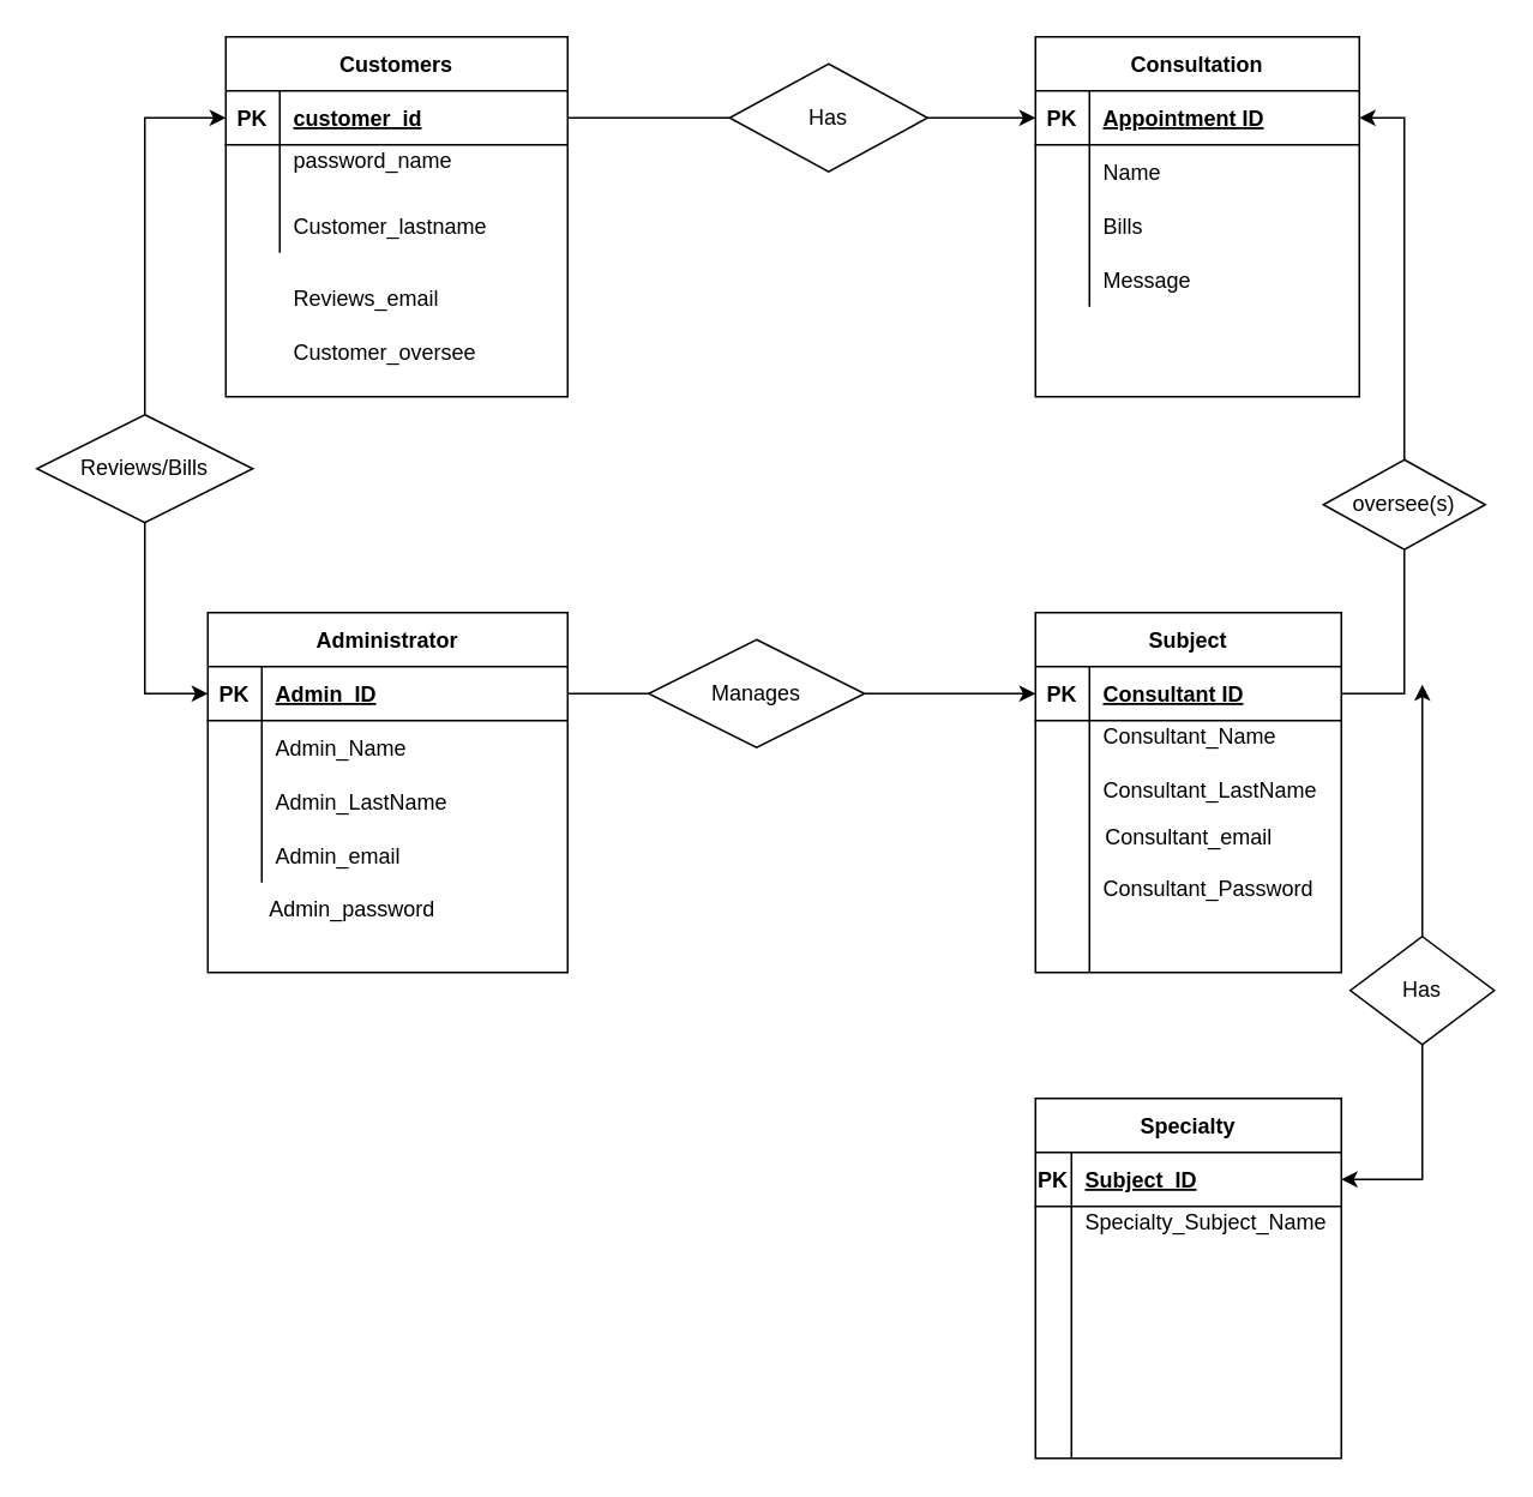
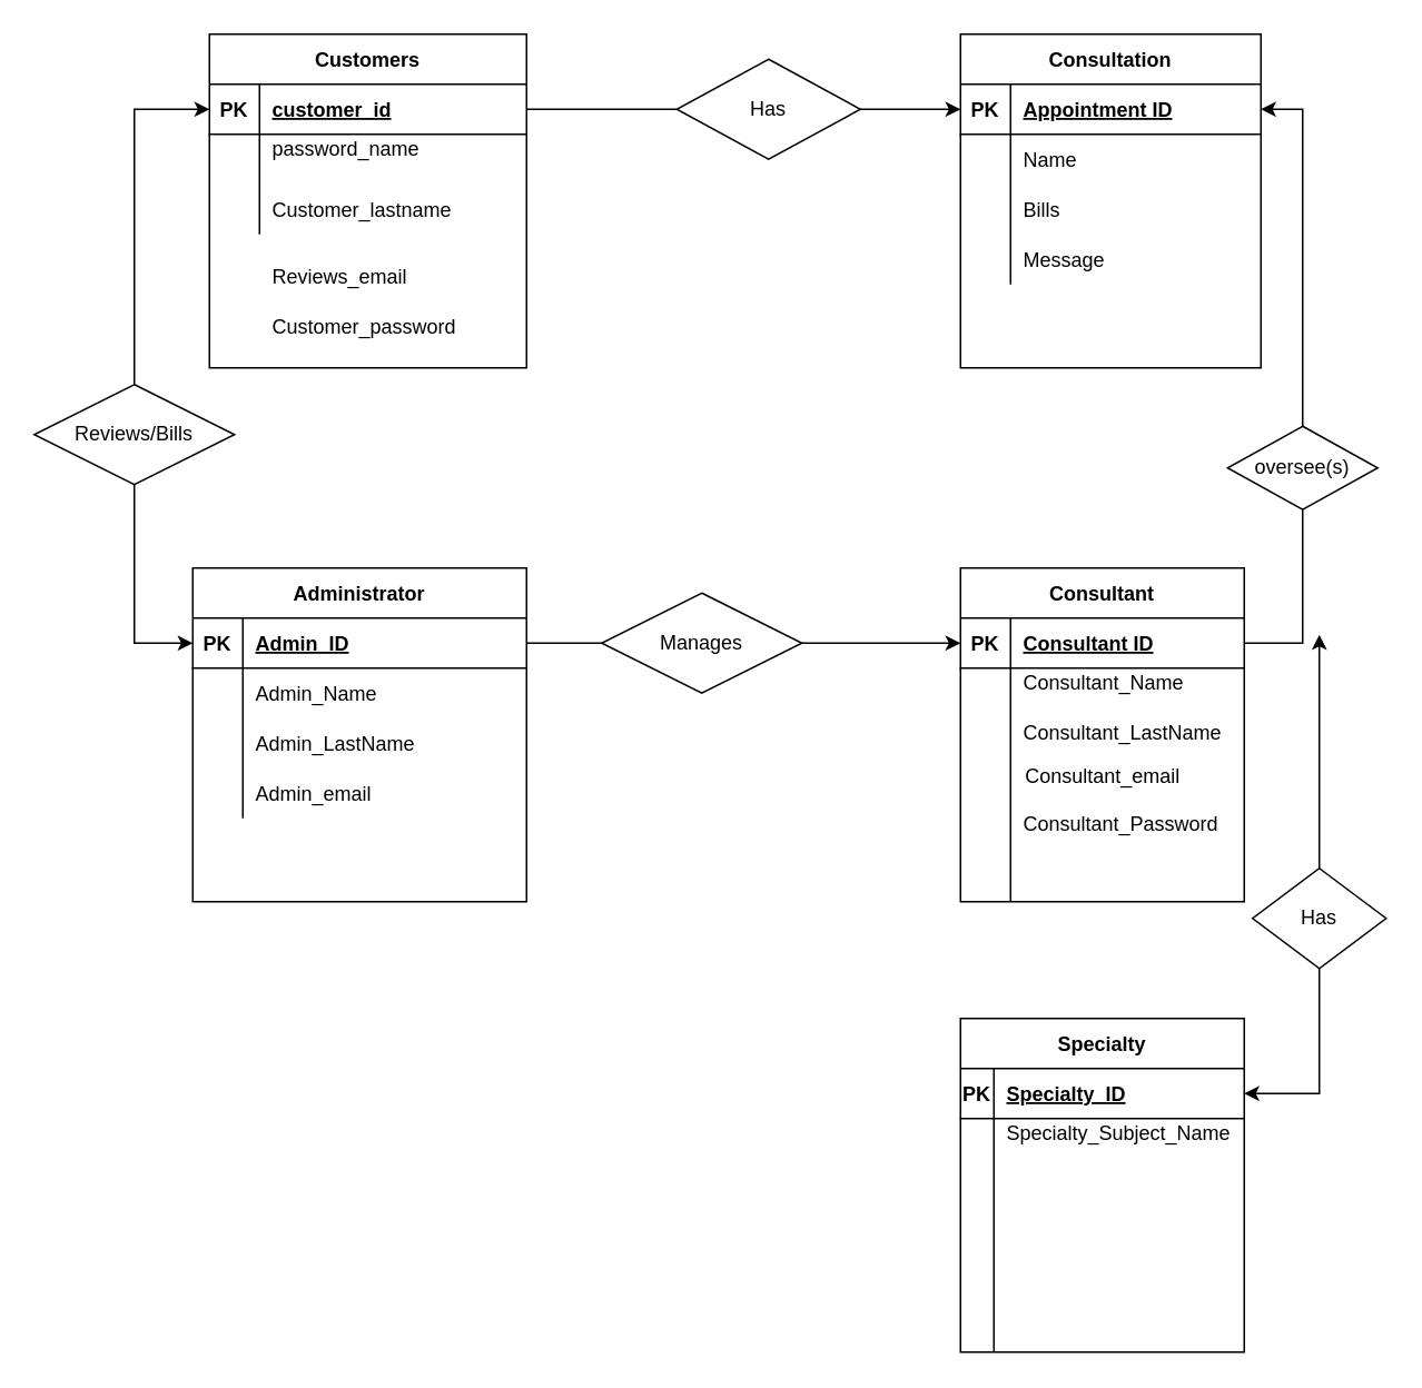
- <mxCell id="38" value="Customer_oversee" style="shape=partialRectangle;connectable=0;fillColor=none;top=0;left=0;bottom=0;right=0;align=left;spacingLeft=6;overflow=hidden;" parent="1" vertex="1"><mxGeometry x="155" y="180" width="250" height="30" as="geometry"><mxRectangle width="220" height="30" as="alternateBounds" /></mxGeometry></mxCell>
+ <mxCell id="38" value="Customer_password" style="shape=partialRectangle;connectable=0;fillColor=none;top=0;left=0;bottom=0;right=0;align=left;spacingLeft=6;overflow=hidden;" parent="1" vertex="1"><mxGeometry x="155" y="180" width="250" height="30" as="geometry"><mxRectangle width="220" height="30" as="alternateBounds" /></mxGeometry></mxCell>
- <mxCell id="25" value="Subject" style="shape=table;startSize=30;container=1;collapsible=1;childLayout=tableLayout;fixedRows=1;rowLines=0;fontStyle=1;align=center;resizeLast=1;" parent="1" vertex="1"><mxGeometry x="575" y="340" width="170" height="200" as="geometry" /></mxCell>
+ <mxCell id="25" value="Consultant" style="shape=table;startSize=30;container=1;collapsible=1;childLayout=tableLayout;fixedRows=1;rowLines=0;fontStyle=1;align=center;resizeLast=1;" parent="1" vertex="1"><mxGeometry x="575" y="340" width="170" height="200" as="geometry" /></mxCell>
- <mxCell id="62" value="Admin_password" style="text;html=1;align=center;verticalAlign=middle;resizable=0;points=[];autosize=1;strokeColor=none;fillColor=none;" parent="1" vertex="1"><mxGeometry x="135" y="490" width="120" height="30" as="geometry" /></mxCell>
- <mxCell id="70" value="Subject_ID" style="shape=partialRectangle;connectable=0;fillColor=none;top=0;left=0;bottom=0;right=0;align=left;spacingLeft=6;fontStyle=5;overflow=hidden;" vertex="1" parent="68"><mxGeometry x="20" width="150" height="30" as="geometry"><mxRectangle width="150" height="30" as="alternateBounds" /></mxGeometry></mxCell>
+ <mxCell id="70" value="Specialty_ID" style="shape=partialRectangle;connectable=0;fillColor=none;top=0;left=0;bottom=0;right=0;align=left;spacingLeft=6;fontStyle=5;overflow=hidden;" vertex="1" parent="68"><mxGeometry x="20" width="150" height="30" as="geometry"><mxRectangle width="150" height="30" as="alternateBounds" /></mxGeometry></mxCell>
